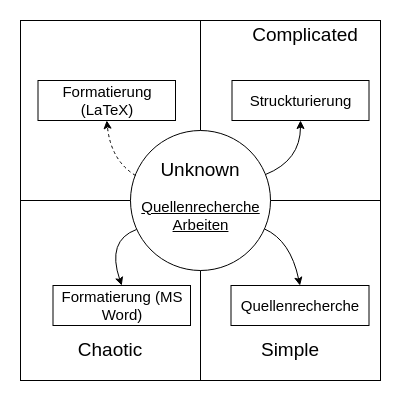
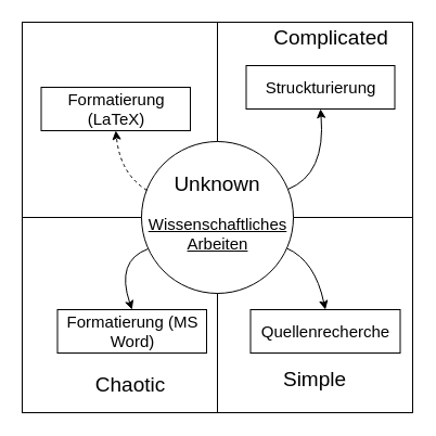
- <mxCell id="13" value="Struckturierung" style="text;html=1;fillColor=none;align=center;verticalAlign=middle;whiteSpace=wrap;rounded=0;fontSize=15;strokeColor=#000000;" vertex="1" parent="1"><mxGeometry x="231.5" y="80" width="137" height="40" as="geometry" /></mxCell>
+ <mxCell id="13" value="Struckturierung" style="text;html=1;fillColor=none;align=center;verticalAlign=middle;whiteSpace=wrap;rounded=0;fontSize=15;strokeColor=#000000;" vertex="1" parent="1"><mxGeometry x="226.5" y="60" width="137" height="40" as="geometry" /></mxCell>
- <mxCell id="10" value="Quellenrecherche Arbeiten" style="text;html=1;strokeColor=none;fillColor=none;align=center;verticalAlign=middle;whiteSpace=wrap;rounded=0;fontSize=15;fontStyle=4" vertex="1" parent="1"><mxGeometry x="147.5" y="190" width="105" height="50" as="geometry" /></mxCell>
+ <mxCell id="10" value="Wissenschaftliches Arbeiten" style="text;html=1;strokeColor=none;fillColor=none;align=center;verticalAlign=middle;whiteSpace=wrap;rounded=0;fontSize=15;fontStyle=4" vertex="1" parent="1"><mxGeometry x="147.5" y="190" width="105" height="50" as="geometry" /></mxCell>
- <mxCell id="6" value="Chaotic" style="text;html=1;strokeColor=none;fillColor=none;align=center;verticalAlign=middle;whiteSpace=wrap;rounded=0;fontSize=19;" vertex="1" parent="1"><mxGeometry x="45" y="340" width="130" height="20" as="geometry" /></mxCell>
+ <mxCell id="6" value="Chaotic" style="text;html=1;strokeColor=none;fillColor=none;align=center;verticalAlign=middle;whiteSpace=wrap;rounded=0;fontSize=19;" vertex="1" parent="1"><mxGeometry x="55" y="345" width="130" height="20" as="geometry" /></mxCell>
